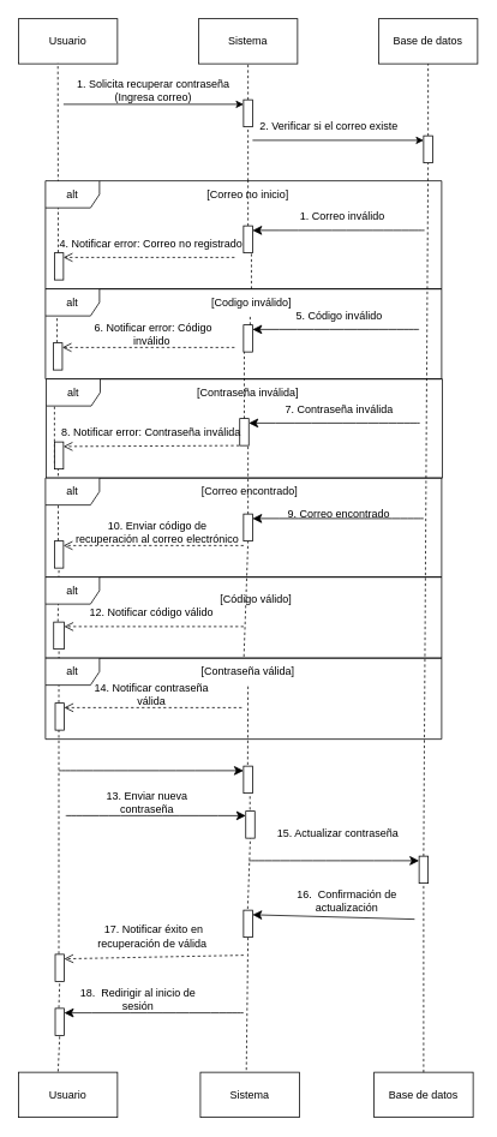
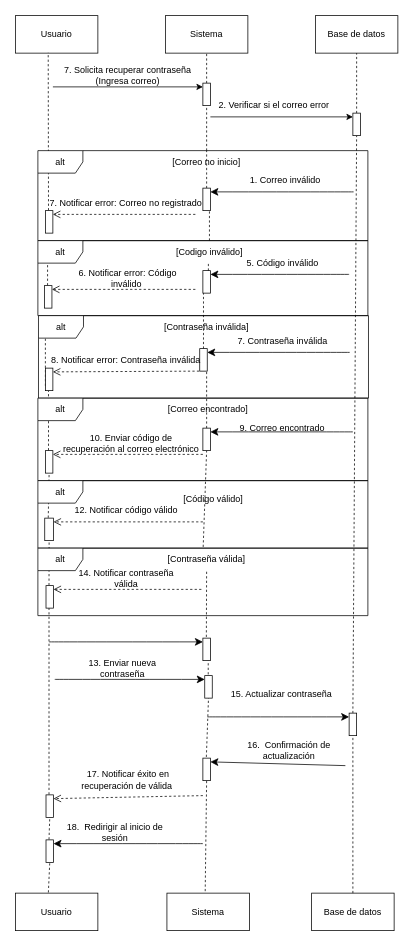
- <mxCell id="14" value="1. Solicita recuperar contraseña (Ingresa correo)" style="text;html=1;align=center;verticalAlign=middle;whiteSpace=wrap;rounded=0;" vertex="1" parent="1"><mxGeometry x="70" y="90" width="200" height="20" as="geometry" /></mxCell>
+ <mxCell id="14" value="7. Solicita recuperar contraseña (Ingresa correo)" style="text;html=1;align=center;verticalAlign=middle;whiteSpace=wrap;rounded=0;" vertex="1" parent="1"><mxGeometry x="70" y="90" width="200" height="20" as="geometry" /></mxCell>
- <mxCell id="18" value="2. Verificar si el correo existe" style="text;html=1;align=center;verticalAlign=middle;whiteSpace=wrap;rounded=0;" vertex="1" parent="1"><mxGeometry x="280" y="130" width="170" height="20" as="geometry" /></mxCell>
+ <mxCell id="18" value="2. Verificar si el correo error" style="text;html=1;align=center;verticalAlign=middle;whiteSpace=wrap;rounded=0;" vertex="1" parent="1"><mxGeometry x="280" y="130" width="170" height="20" as="geometry" /></mxCell>
- <mxCell id="20" value="4. Notificar error: Correo no registrado" style="text;html=1;align=center;verticalAlign=middle;whiteSpace=wrap;rounded=0;" vertex="1" parent="1"><mxGeometry x="65" y="260" width="205" height="20" as="geometry" /></mxCell>
+ <mxCell id="20" value="7. Notificar error: Correo no registrado" style="text;html=1;align=center;verticalAlign=middle;whiteSpace=wrap;rounded=0;" vertex="1" parent="1"><mxGeometry x="65" y="260" width="205" height="20" as="geometry" /></mxCell>
